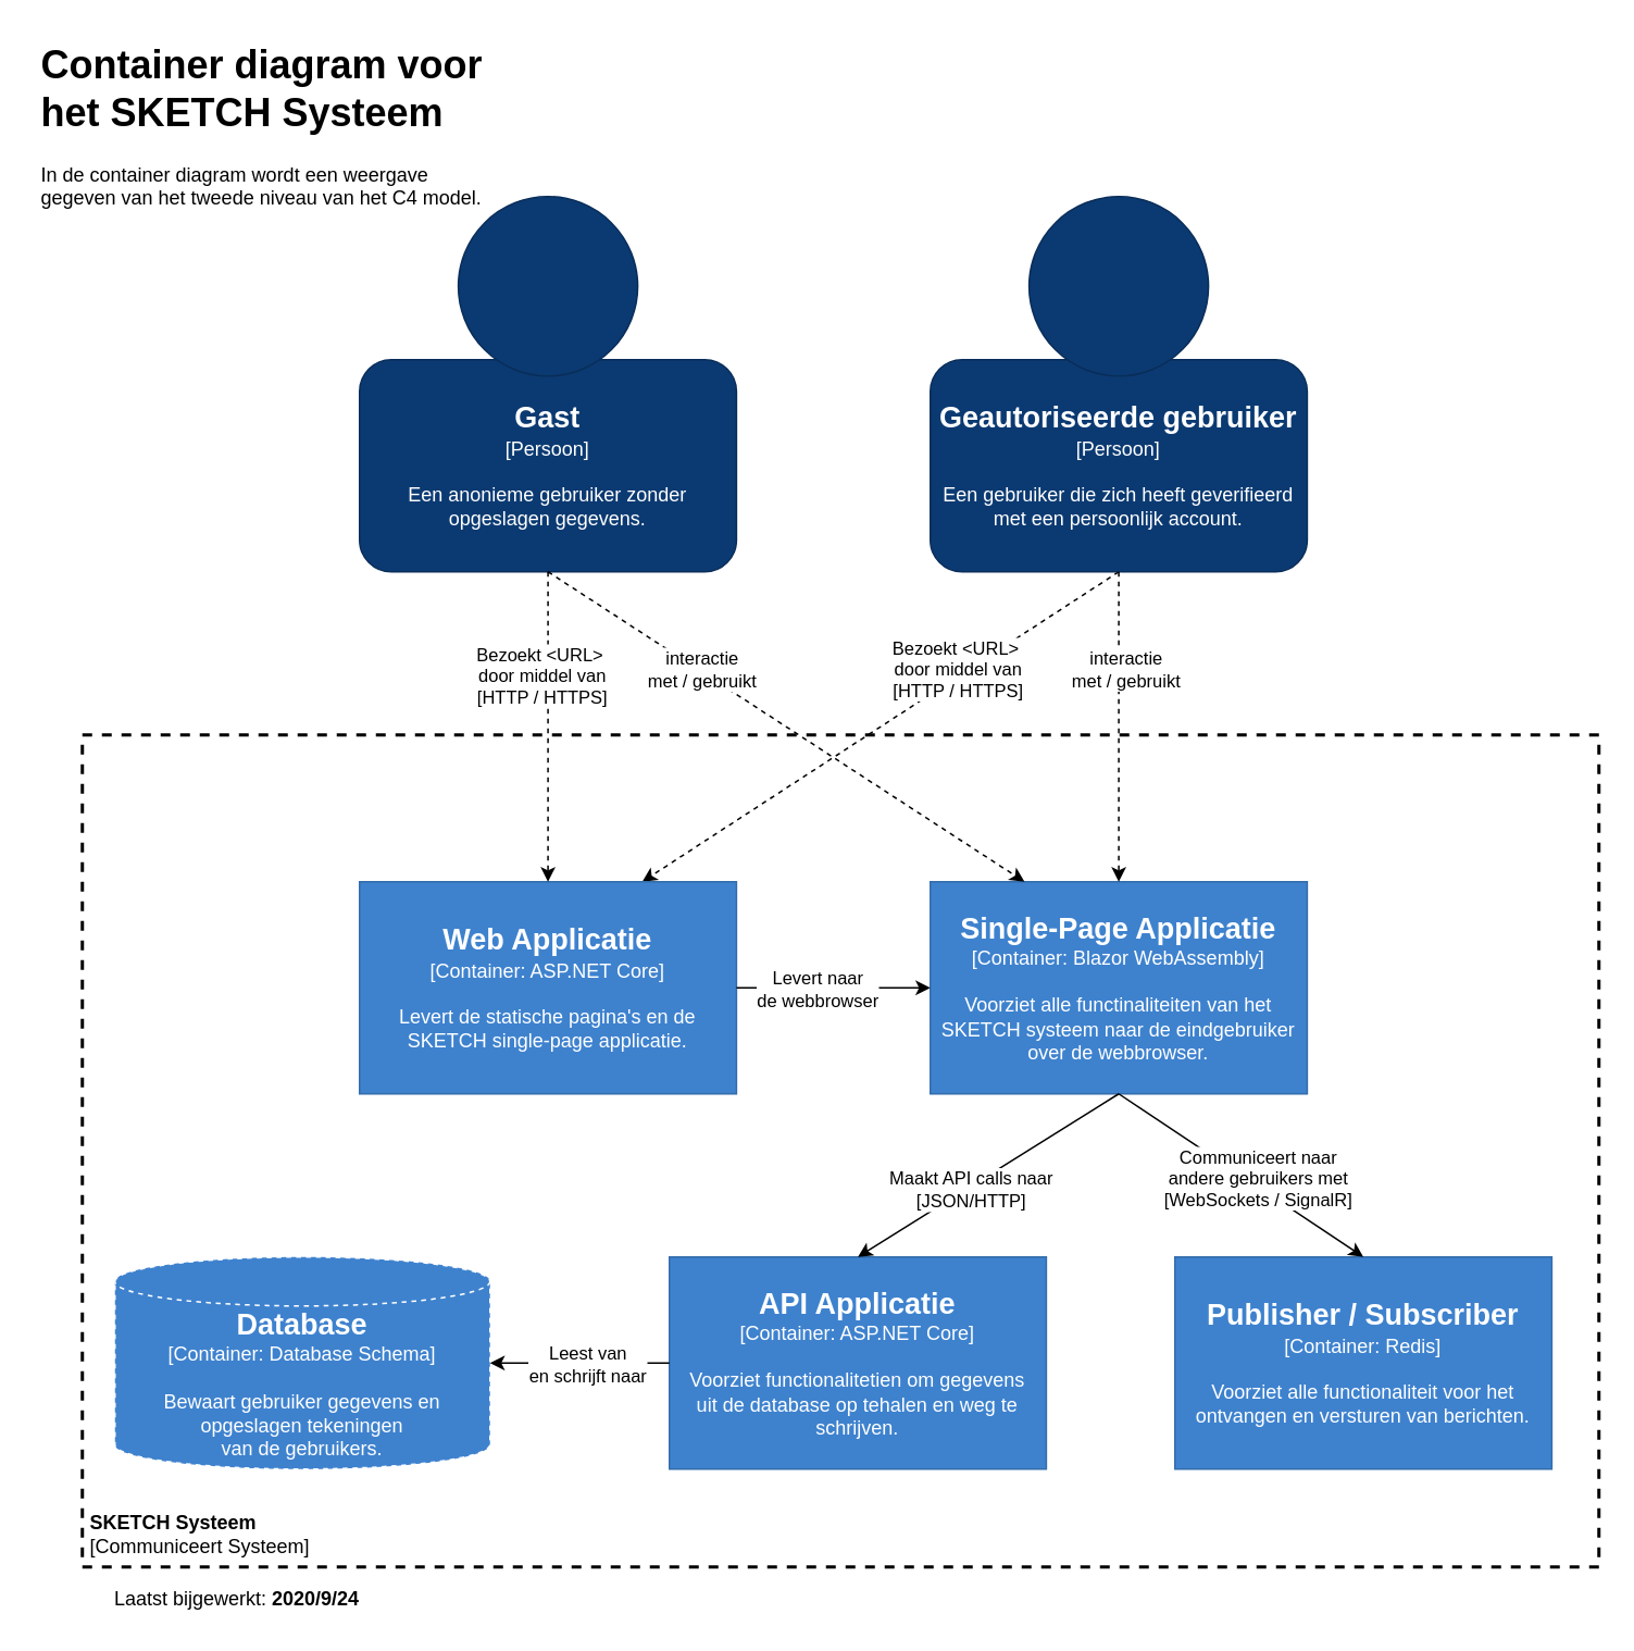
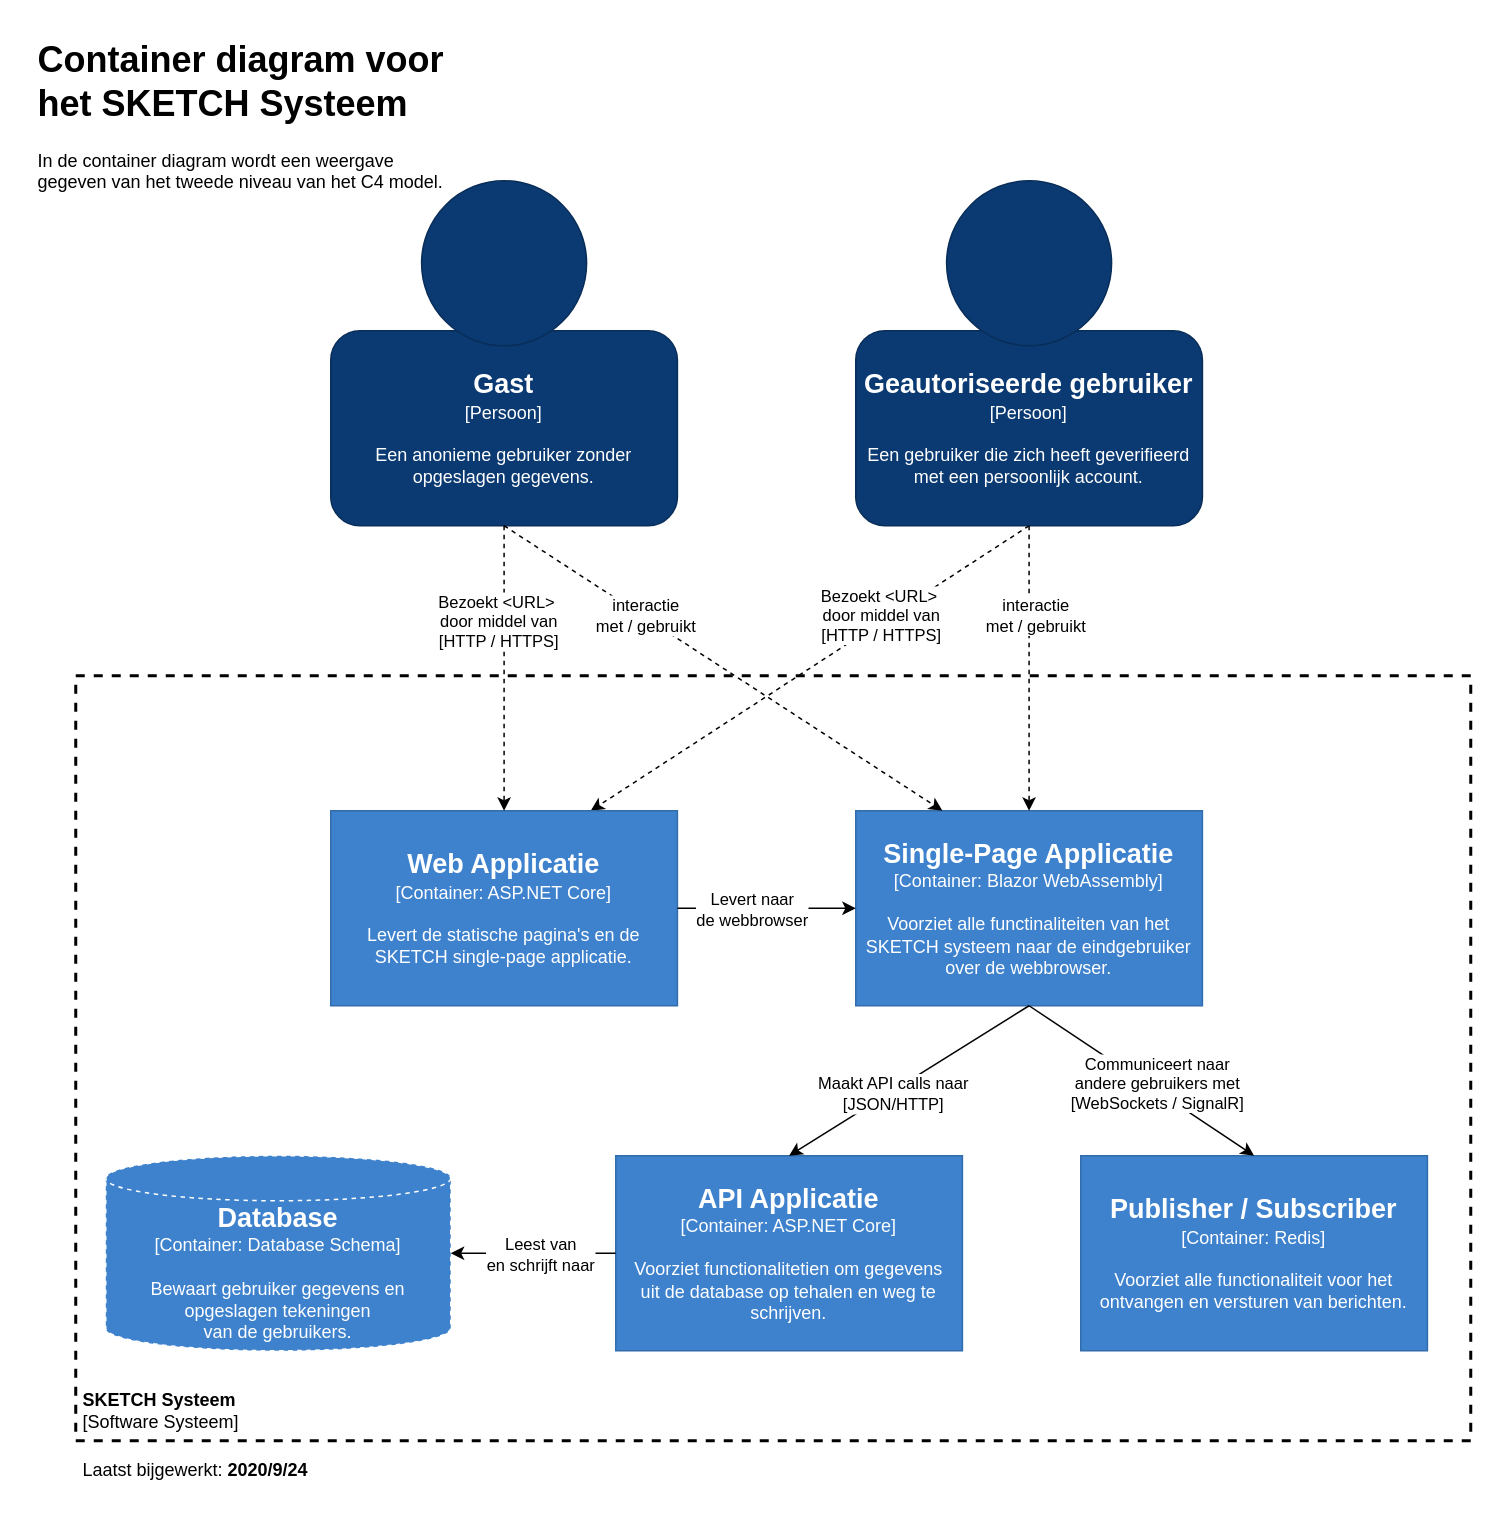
- <mxCell id="2" value="&lt;div&gt;&lt;font style=&quot;font-size: 12px&quot;&gt;&lt;b&gt;SKETCH Systeem&lt;/b&gt;&lt;/font&gt;&lt;/div&gt;&lt;font style=&quot;font-size: 12px&quot;&gt;[Communiceert Systeem]&lt;/font&gt;" style="text;html=1;fillColor=none;spacing=5;spacingTop=-20;whiteSpace=wrap;overflow=hidden;rounded=0;dashed=1;verticalAlign=bottom;strokeColor=#000000;strokeWidth=2;" parent="1" vertex="1"><mxGeometry x="50" y="450" width="930" height="510" as="geometry" /></mxCell>
+ <mxCell id="2" value="&lt;div&gt;&lt;font style=&quot;font-size: 12px&quot;&gt;&lt;b&gt;SKETCH Systeem&lt;/b&gt;&lt;/font&gt;&lt;/div&gt;&lt;font style=&quot;font-size: 12px&quot;&gt;[Software Systeem]&lt;/font&gt;" style="text;html=1;fillColor=none;spacing=5;spacingTop=-20;whiteSpace=wrap;overflow=hidden;rounded=0;dashed=1;verticalAlign=bottom;strokeColor=#000000;strokeWidth=2;" parent="1" vertex="1"><mxGeometry x="50" y="450" width="930" height="510" as="geometry" /></mxCell>
- <mxCell id="10" value="Laatst bijgewerkt: &lt;b&gt;2020/9/24&lt;/b&gt;" style="text;html=1;strokeColor=none;fillColor=none;align=center;verticalAlign=middle;whiteSpace=wrap;rounded=0;" parent="1" vertex="1"><mxGeometry x="65" y="970" width="160" height="20" as="geometry" /></mxCell>
+ <mxCell id="10" value="Laatst bijgewerkt: &lt;b&gt;2020/9/24&lt;/b&gt;" style="text;html=1;strokeColor=none;fillColor=none;align=center;verticalAlign=middle;whiteSpace=wrap;rounded=0;" parent="1" vertex="1"><mxGeometry x="50" y="970" width="160" height="20" as="geometry" /></mxCell>
